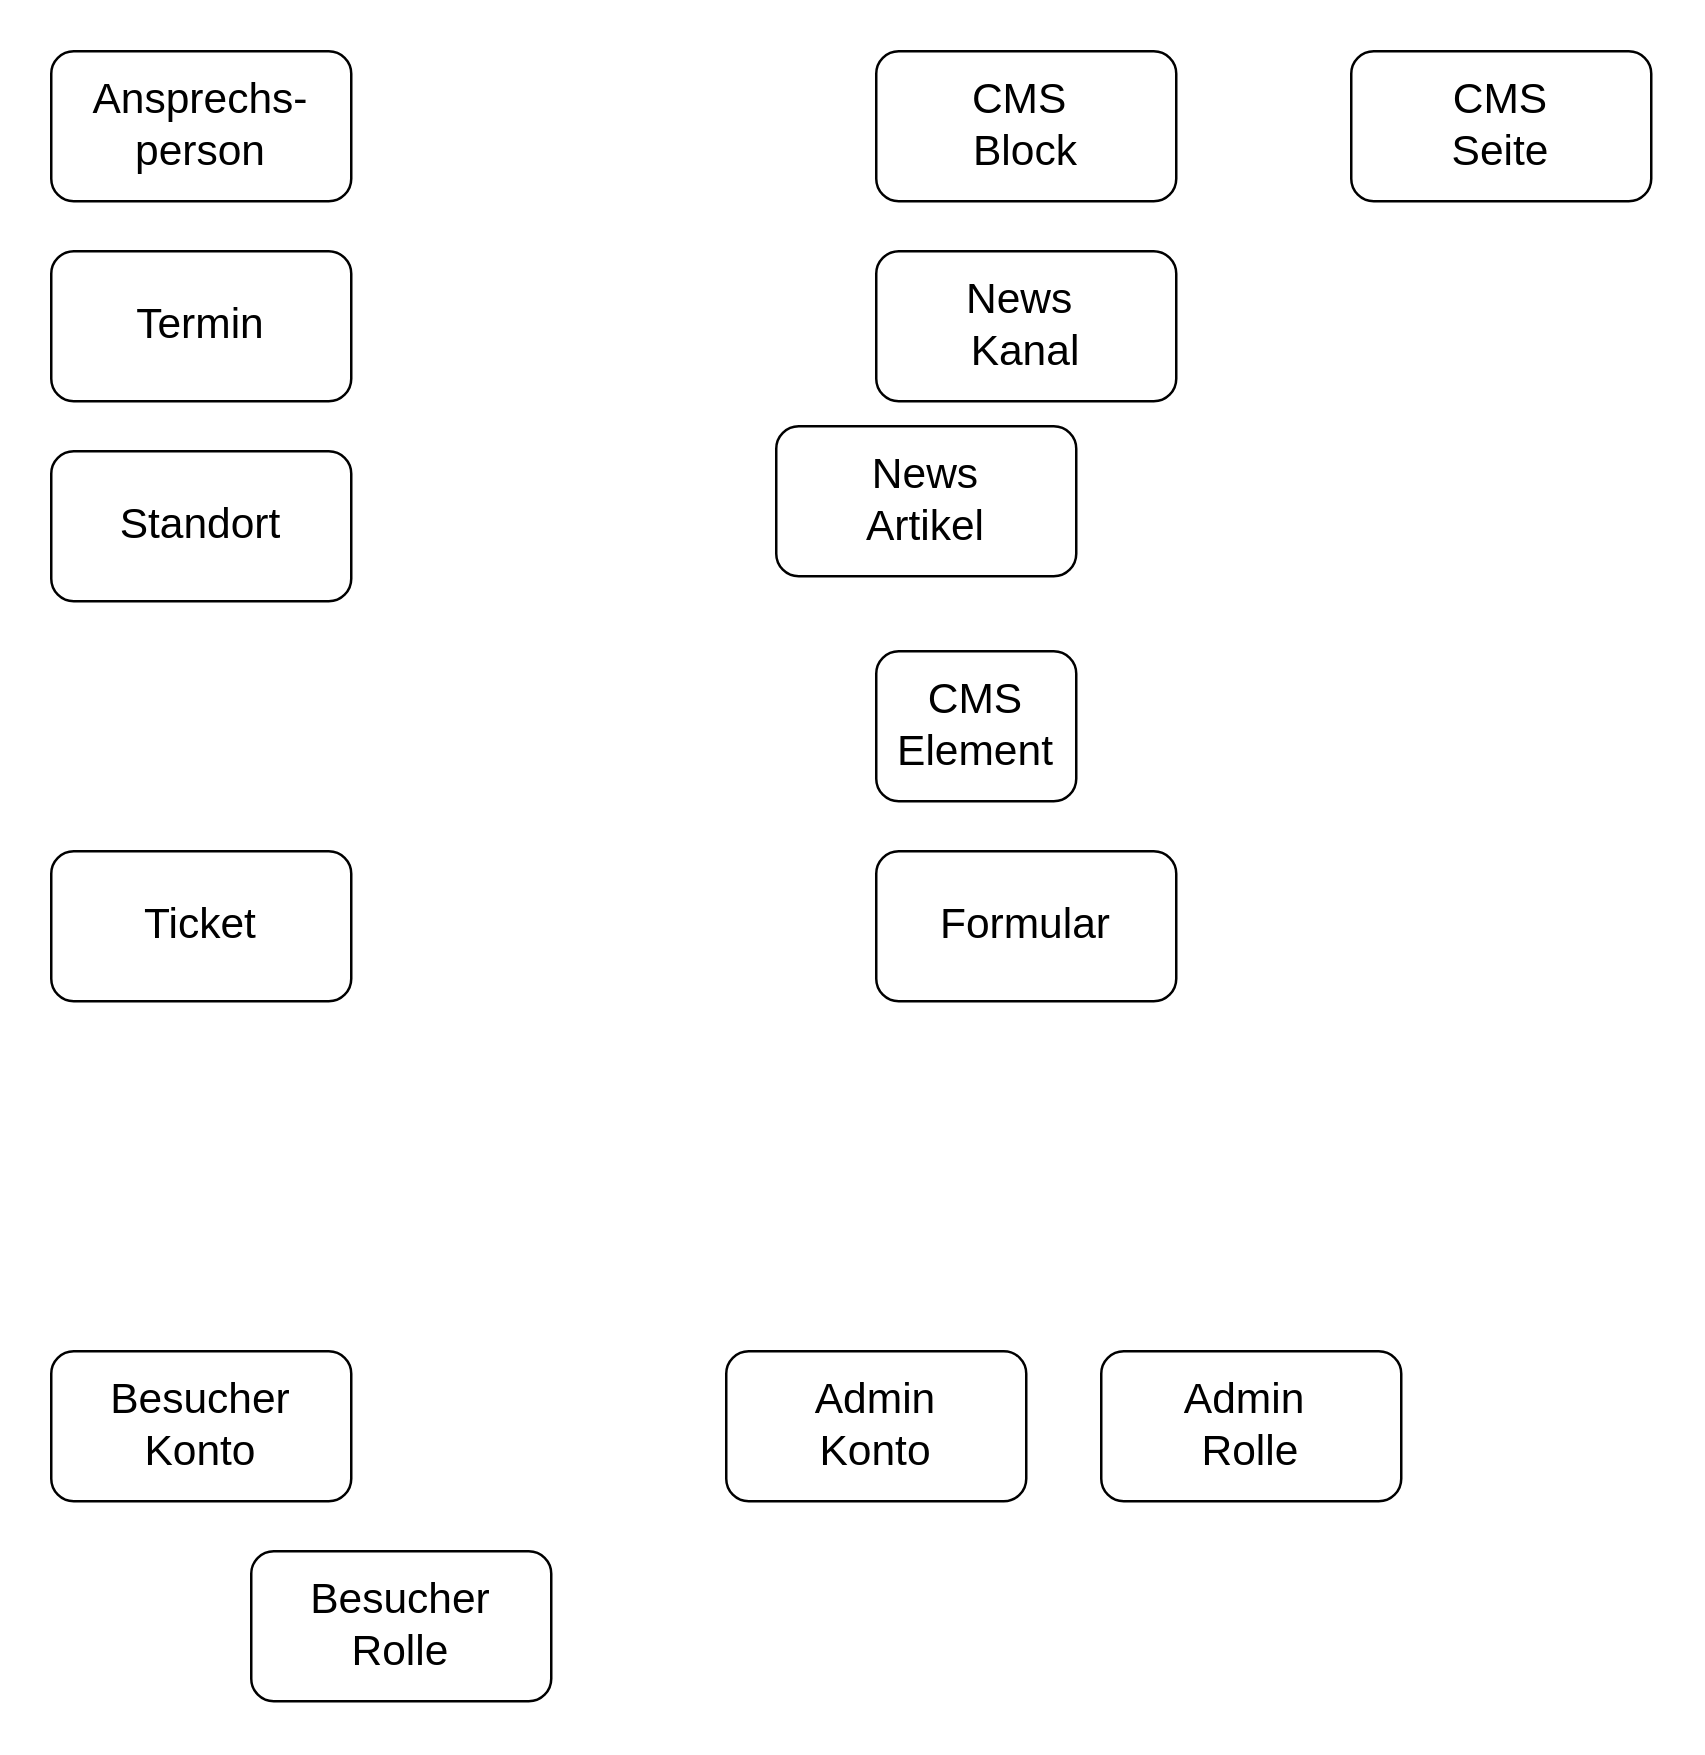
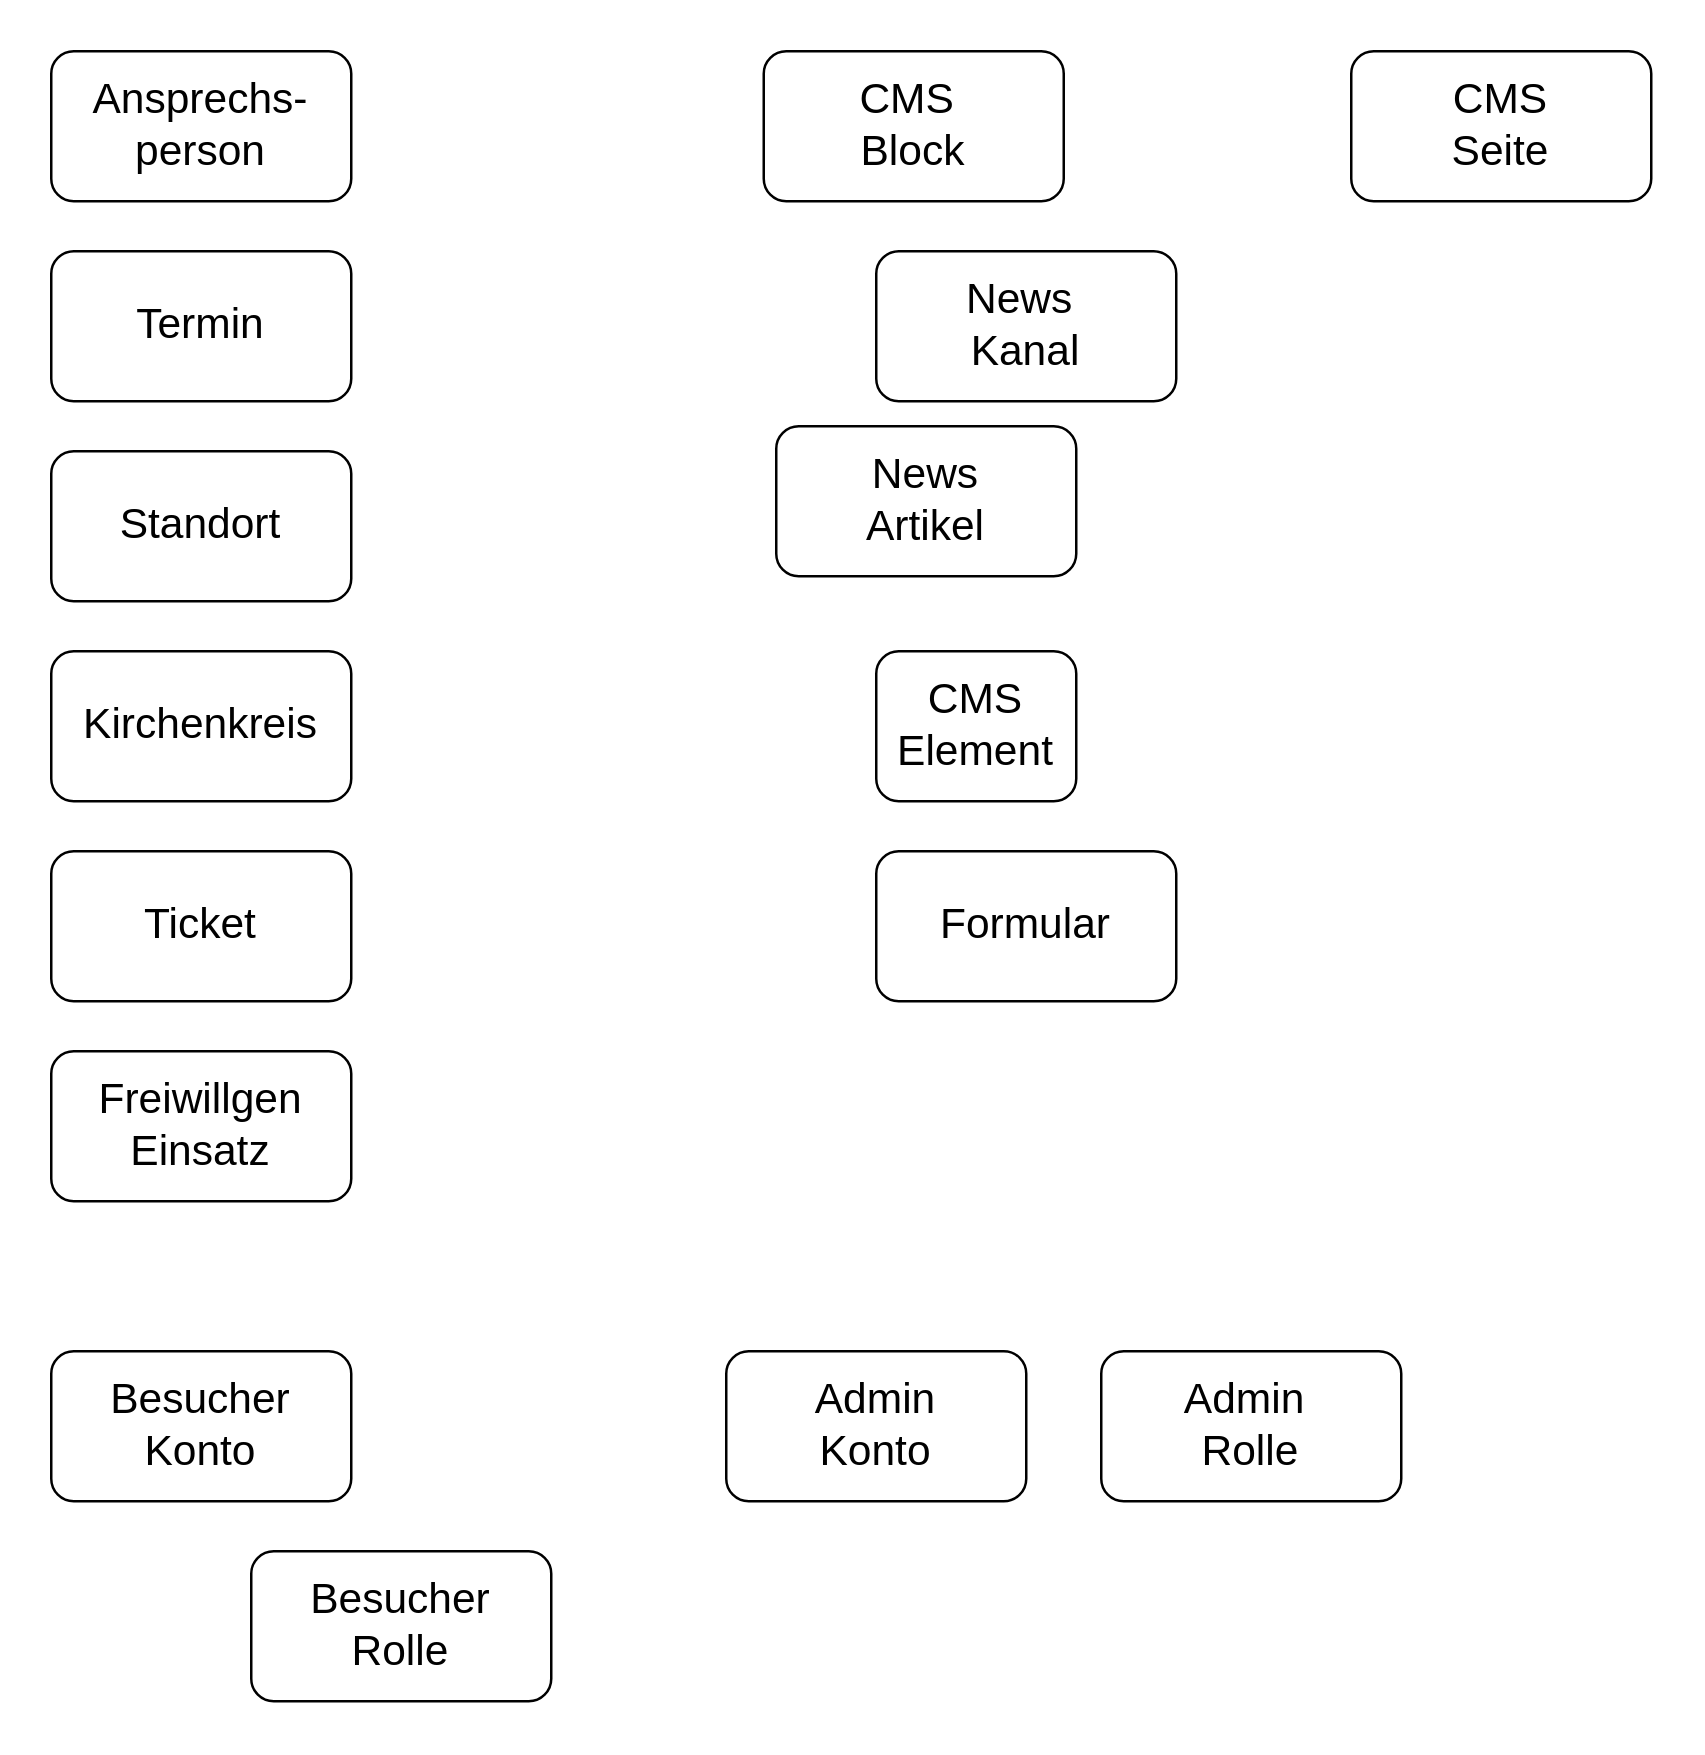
- <mxCell id="6" value="CMS&amp;nbsp;&lt;div&gt;Block&lt;/div&gt;" style="rounded=1;whiteSpace=wrap;html=1;fontSize=17;" vertex="1" parent="1"><mxGeometry x="350" y="20" width="120" height="60" as="geometry" /></mxCell>
+ <mxCell id="6" value="CMS&amp;nbsp;&lt;div&gt;Block&lt;/div&gt;" style="rounded=1;whiteSpace=wrap;html=1;fontSize=17;" vertex="1" parent="1"><mxGeometry x="305" y="20" width="120" height="60" as="geometry" /></mxCell>
+ <mxCell id="5" value="Kirchenkreis" style="rounded=1;whiteSpace=wrap;html=1;fontSize=17;" vertex="1" parent="1"><mxGeometry x="20" y="260" width="120" height="60" as="geometry" /></mxCell>
+ <mxCell id="8" value="Freiwillgen Einsatz" style="rounded=1;whiteSpace=wrap;html=1;fontSize=17;" vertex="1" parent="1"><mxGeometry x="20" y="420" width="120" height="60" as="geometry" /></mxCell>
